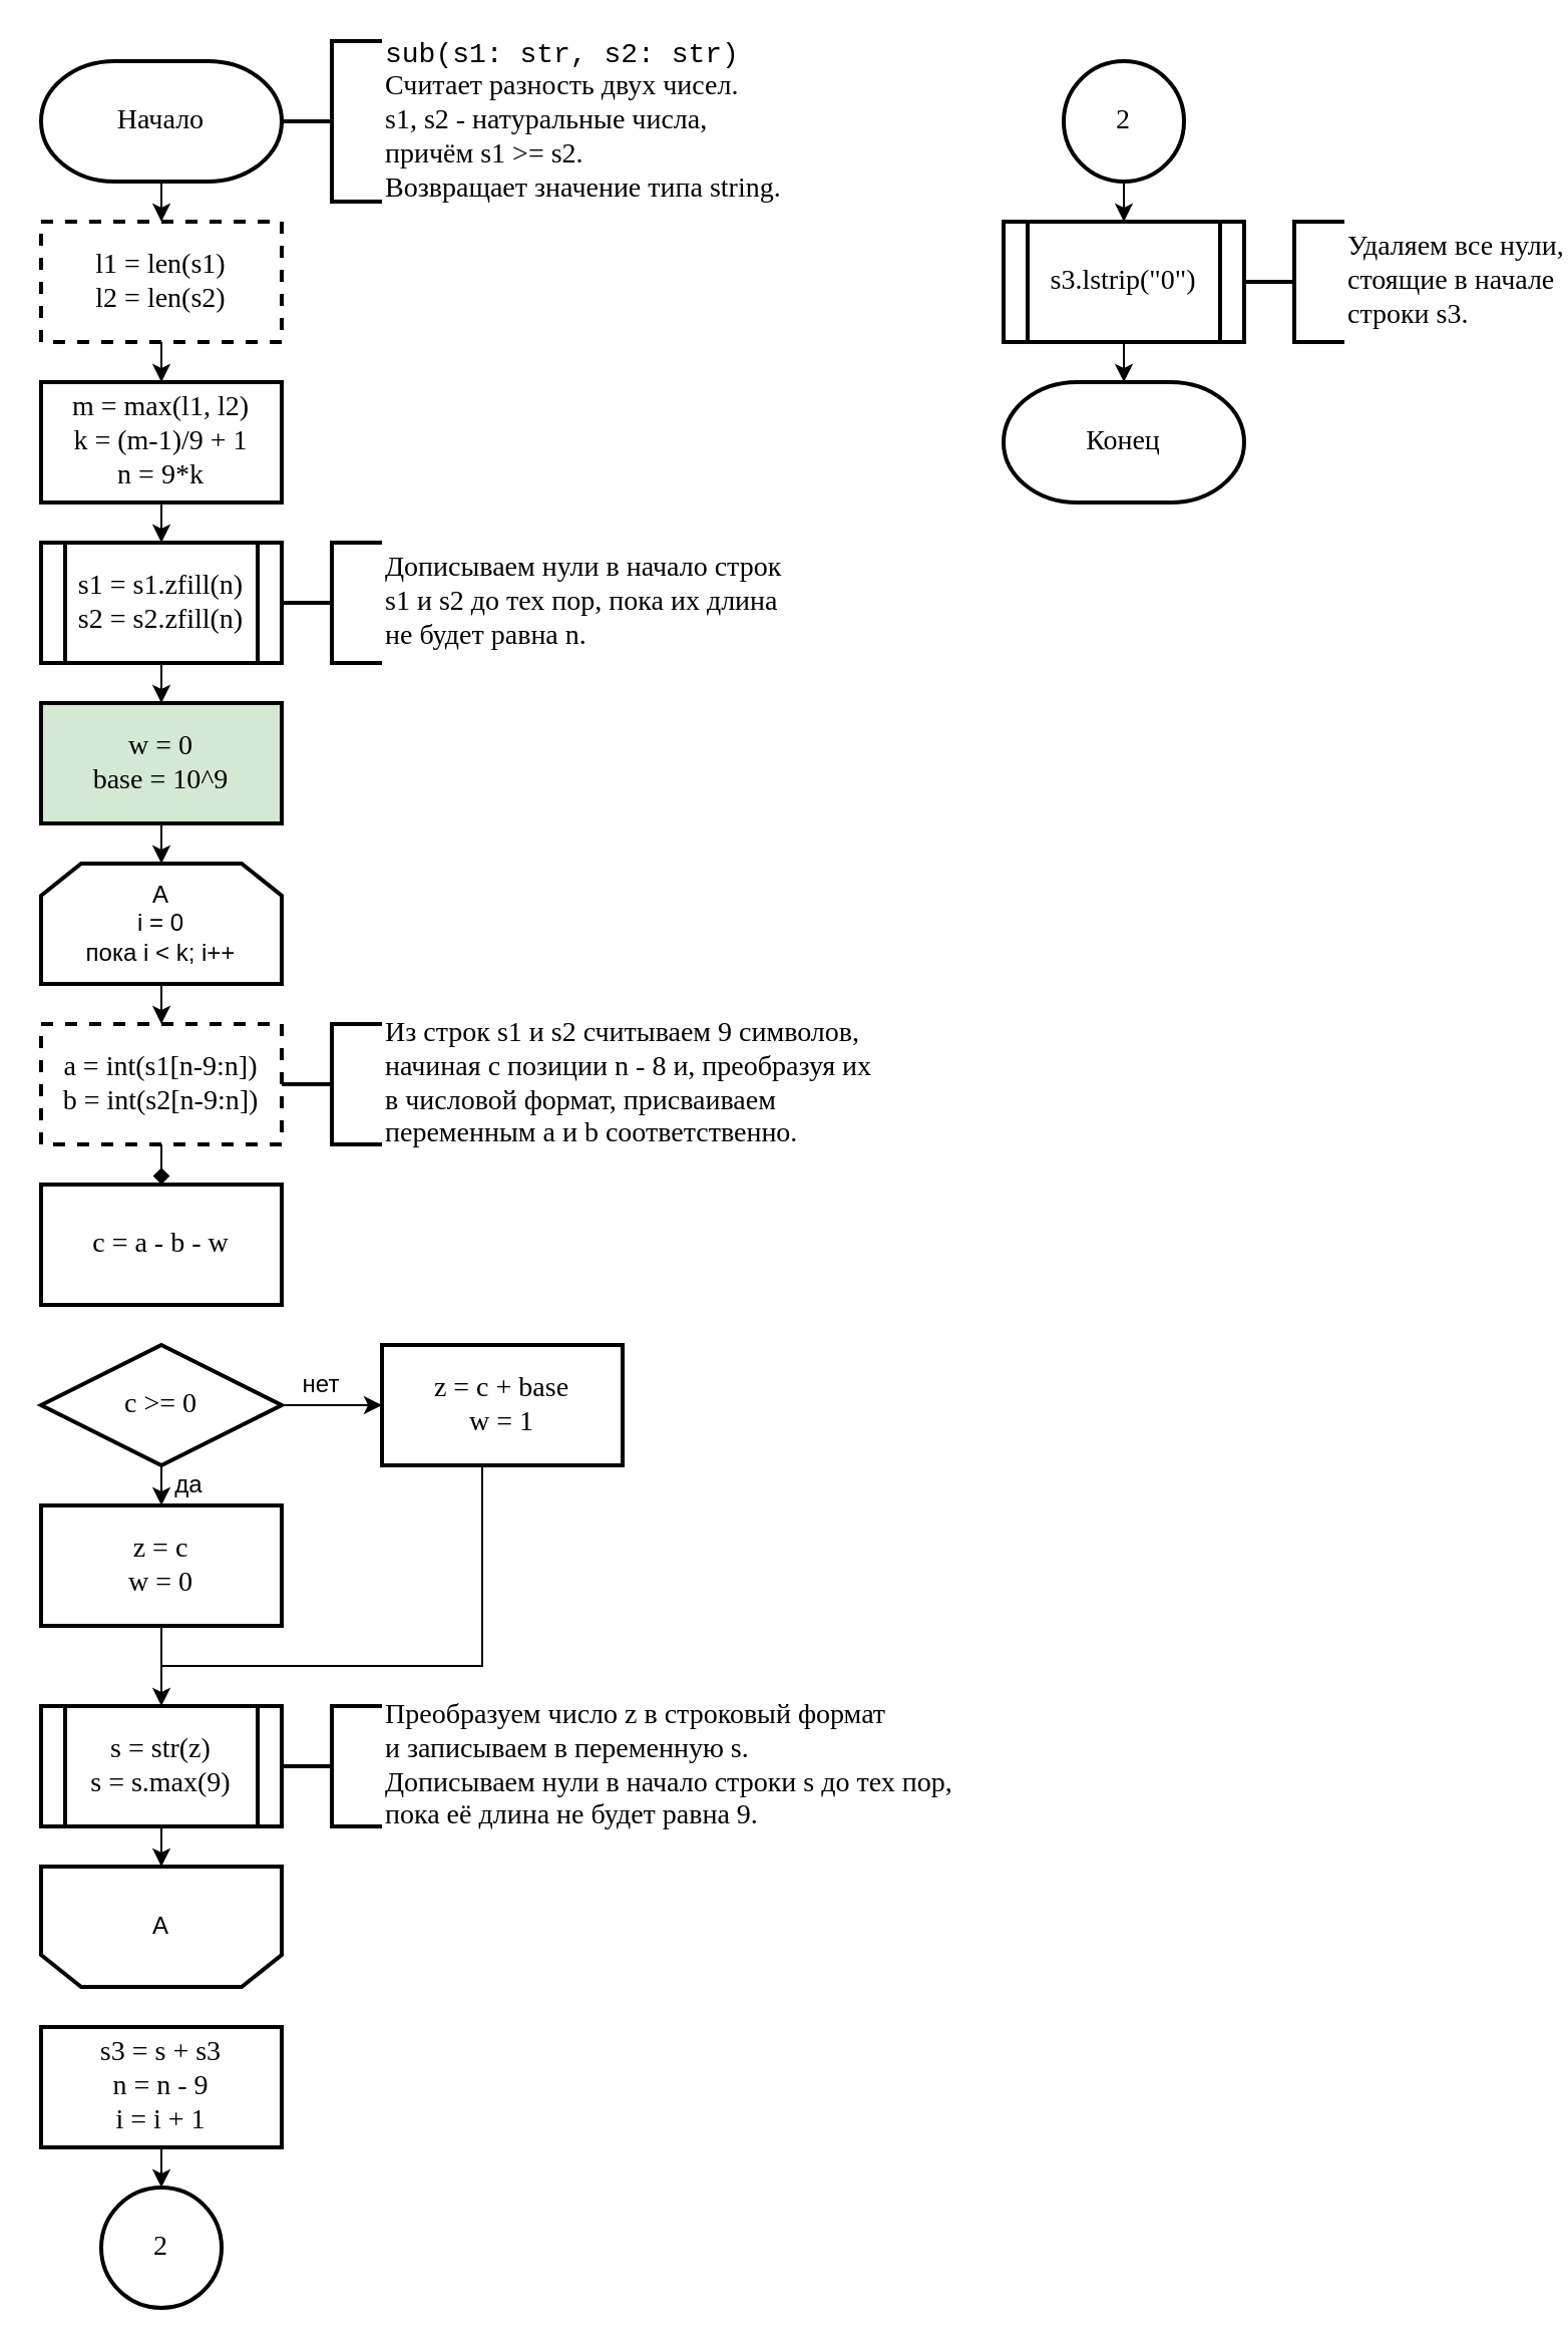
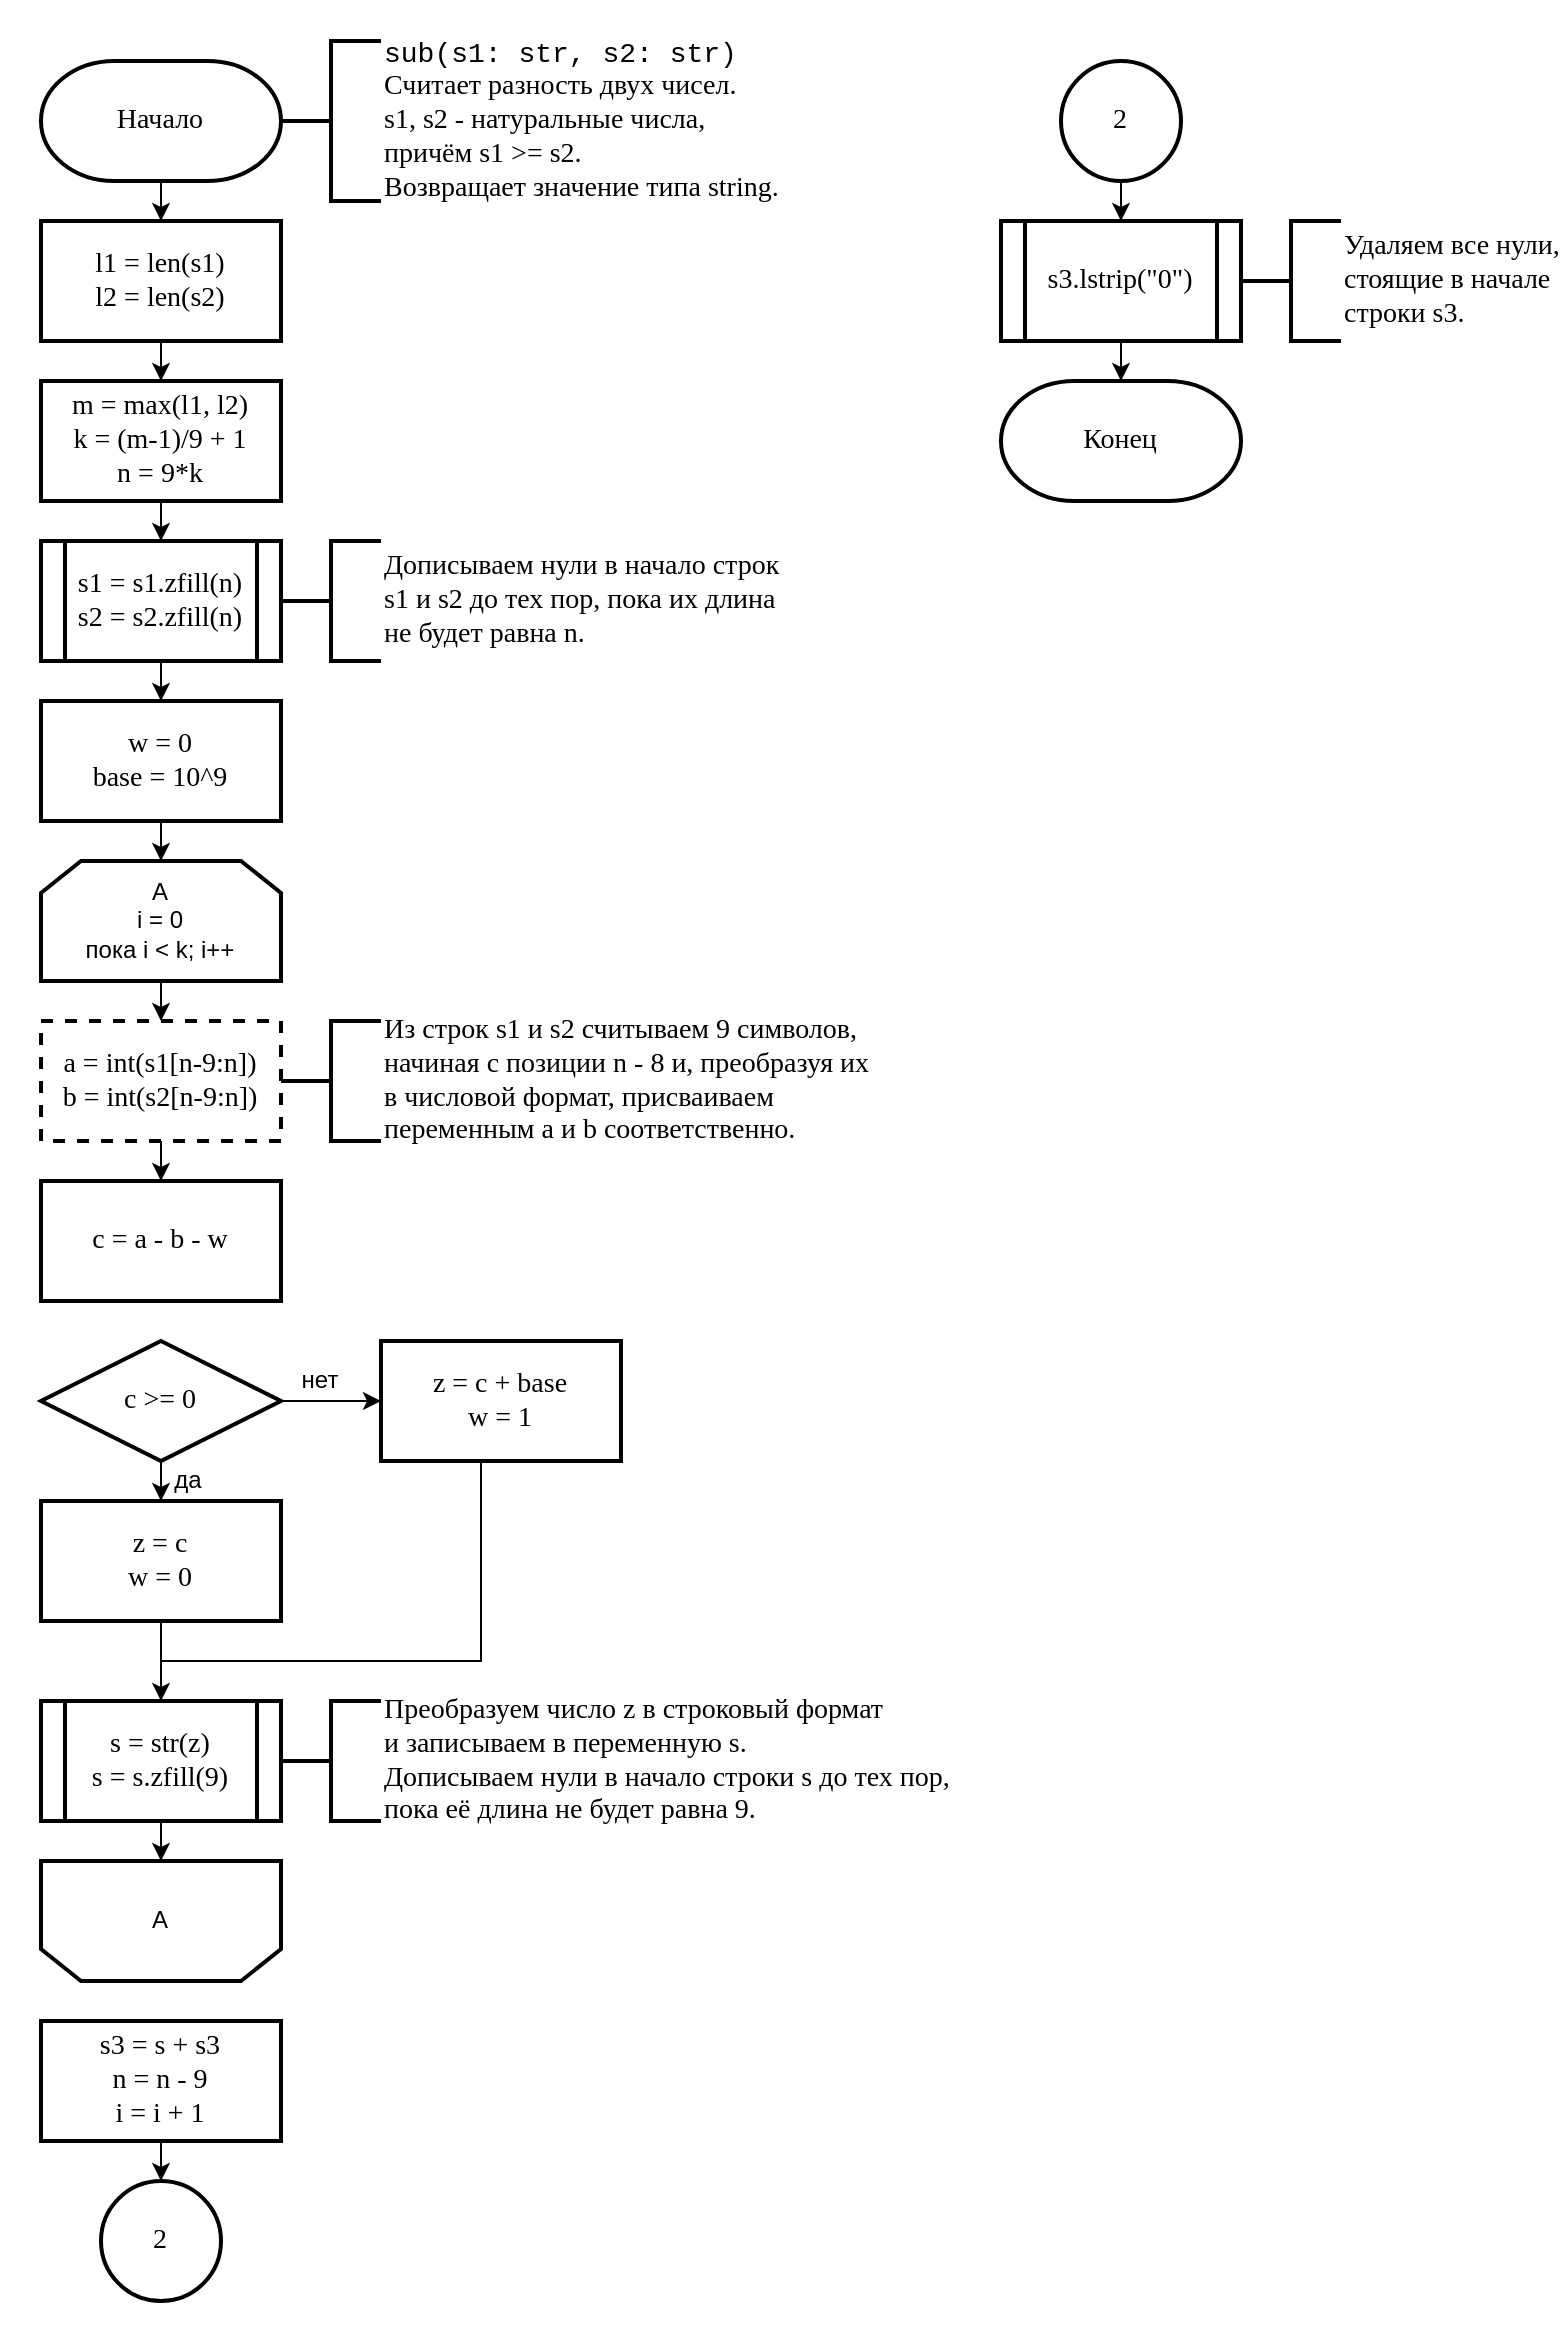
- <mxCell id="5" value="&lt;div&gt;l1 = len(s1)&lt;/div&gt;&lt;div&gt;l2 = len(s2)&lt;br&gt;&lt;/div&gt;" style="rounded=0;whiteSpace=wrap;html=1;absoluteArcSize=1;arcSize=14;strokeWidth=2;fontFamily=Times New Roman;fontSize=14;dashed=1;" parent="1" vertex="1"><mxGeometry x="20" y="110" width="120" height="60" as="geometry" /></mxCell>
+ <mxCell id="5" value="&lt;div&gt;l1 = len(s1)&lt;/div&gt;&lt;div&gt;l2 = len(s2)&lt;br&gt;&lt;/div&gt;" style="rounded=0;whiteSpace=wrap;html=1;absoluteArcSize=1;arcSize=14;strokeWidth=2;fontFamily=Times New Roman;fontSize=14;" parent="1" vertex="1"><mxGeometry x="20" y="110" width="120" height="60" as="geometry" /></mxCell>
- <mxCell id="12" value="&lt;div&gt;w = 0&lt;/div&gt;&lt;div&gt;base = 10^9&lt;br&gt;&lt;/div&gt;" style="rounded=0;whiteSpace=wrap;html=1;absoluteArcSize=1;arcSize=14;strokeWidth=2;fontFamily=Times New Roman;fontSize=14;fillColor=#d5e8d4;" parent="1" vertex="1"><mxGeometry x="20" y="350" width="120" height="60" as="geometry" /></mxCell>
+ <mxCell id="12" value="&lt;div&gt;w = 0&lt;/div&gt;&lt;div&gt;base = 10^9&lt;br&gt;&lt;/div&gt;" style="rounded=0;whiteSpace=wrap;html=1;absoluteArcSize=1;arcSize=14;strokeWidth=2;fontFamily=Times New Roman;fontSize=14;" parent="1" vertex="1"><mxGeometry x="20" y="350" width="120" height="60" as="geometry" /></mxCell>
- <mxCell id="14" style="edgeStyle=orthogonalEdgeStyle;rounded=0;orthogonalLoop=1;jettySize=auto;html=1;exitX=0.5;exitY=1;exitDx=0;exitDy=0;entryX=0.5;entryY=0;entryDx=0;entryDy=0;fontFamily=Times New Roman;fontSize=14;endArrow=diamond;" parent="1" source="15" target="16" edge="1"><mxGeometry relative="1" as="geometry" /></mxCell>
+ <mxCell id="14" style="edgeStyle=orthogonalEdgeStyle;rounded=0;orthogonalLoop=1;jettySize=auto;html=1;exitX=0.5;exitY=1;exitDx=0;exitDy=0;entryX=0.5;entryY=0;entryDx=0;entryDy=0;fontFamily=Times New Roman;fontSize=14;" parent="1" source="15" target="16" edge="1"><mxGeometry relative="1" as="geometry" /></mxCell>
- <mxCell id="32" value="&lt;div&gt;s = str(z)&lt;/div&gt;&lt;div&gt;s = s.max(9)&lt;br&gt;&lt;/div&gt;" style="shape=process;whiteSpace=wrap;html=1;backgroundOutline=1;rounded=0;strokeWidth=2;fontFamily=Times New Roman;fontSize=14;" parent="1" vertex="1"><mxGeometry x="20" y="850" width="120" height="60" as="geometry" /></mxCell>
+ <mxCell id="32" value="&lt;div&gt;s = str(z)&lt;/div&gt;&lt;div&gt;s = s.zfill(9)&lt;br&gt;&lt;/div&gt;" style="shape=process;whiteSpace=wrap;html=1;backgroundOutline=1;rounded=0;strokeWidth=2;fontFamily=Times New Roman;fontSize=14;" parent="1" vertex="1"><mxGeometry x="20" y="850" width="120" height="60" as="geometry" /></mxCell>
